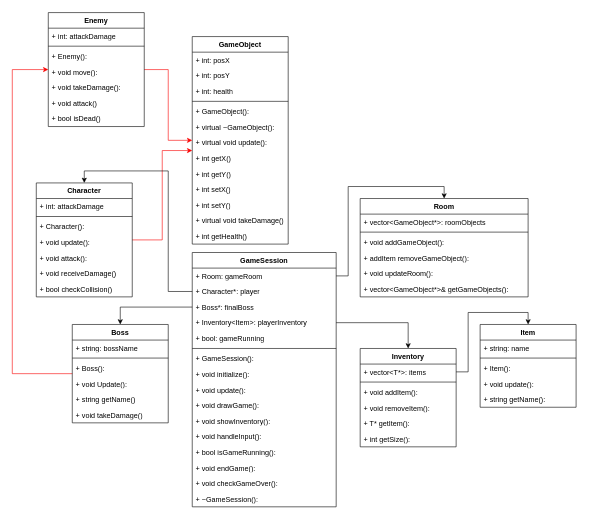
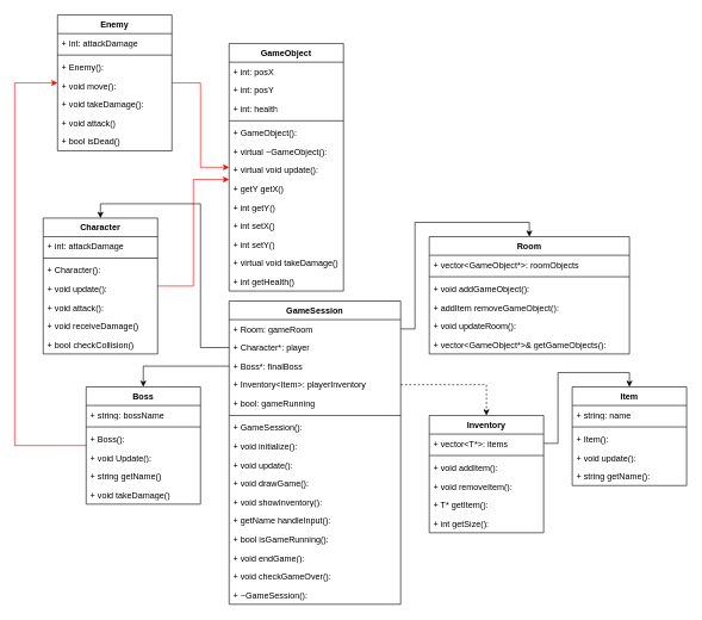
- <mxCell id="10" value="+ int getX()" style="text;strokeColor=none;fillColor=none;align=left;verticalAlign=top;spacingLeft=4;spacingRight=4;overflow=hidden;rotatable=0;points=[[0,0.5],[1,0.5]];portConstraint=eastwest;whiteSpace=wrap;html=1;" vertex="1" parent="2"><mxGeometry y="190" width="160" height="26" as="geometry" /></mxCell>
+ <mxCell id="10" value="+ getY getX()" style="text;strokeColor=none;fillColor=none;align=left;verticalAlign=top;spacingLeft=4;spacingRight=4;overflow=hidden;rotatable=0;points=[[0,0.5],[1,0.5]];portConstraint=eastwest;whiteSpace=wrap;html=1;" vertex="1" parent="2"><mxGeometry y="190" width="160" height="26" as="geometry" /></mxCell>
- <mxCell id="83" style="edgeStyle=orthogonalEdgeStyle;rounded=0;orthogonalLoop=1;jettySize=auto;html=1;entryX=0.5;entryY=0;entryDx=0;entryDy=0;" edge="1" parent="1" source="66" target="55"><mxGeometry relative="1" as="geometry" /></mxCell>
+ <mxCell id="83" style="edgeStyle=orthogonalEdgeStyle;rounded=0;orthogonalLoop=1;jettySize=auto;html=1;entryX=0.5;entryY=0;entryDx=0;entryDy=0;dashed=1;" edge="1" parent="1" source="66" target="55"><mxGeometry relative="1" as="geometry" /></mxCell>
- <mxCell id="74" value="+ void handleInput():" style="text;strokeColor=none;fillColor=none;align=left;verticalAlign=top;spacingLeft=4;spacingRight=4;overflow=hidden;rotatable=0;points=[[0,0.5],[1,0.5]];portConstraint=eastwest;whiteSpace=wrap;html=1;" vertex="1" parent="62"><mxGeometry y="294" width="240" height="26" as="geometry" /></mxCell>
+ <mxCell id="74" value="+ getName handleInput():" style="text;strokeColor=none;fillColor=none;align=left;verticalAlign=top;spacingLeft=4;spacingRight=4;overflow=hidden;rotatable=0;points=[[0,0.5],[1,0.5]];portConstraint=eastwest;whiteSpace=wrap;html=1;" vertex="1" parent="62"><mxGeometry y="294" width="240" height="26" as="geometry" /></mxCell>
